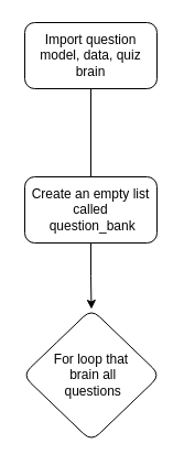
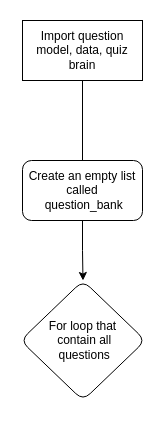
- <mxCell id="3" value="Import question model, data, quiz brain" style="rounded=1;whiteSpace=wrap;html=1;" vertex="1" parent="1"><mxGeometry x="22" y="20" width="120" height="60" as="geometry" /></mxCell>
+ <mxCell id="3" value="Import question model, data, quiz brain" style="whiteSpace=wrap;html=1;rounded=0;" vertex="1" parent="1"><mxGeometry x="22" y="20" width="120" height="60" as="geometry" /></mxCell>
- <mxCell id="6" value="&lt;div&gt;For loop that&lt;/div&gt;&lt;div&gt;&amp;nbsp;brain all&lt;/div&gt;&lt;div&gt;&amp;nbsp;questions&lt;/div&gt;" style="rhombus;whiteSpace=wrap;html=1;rounded=1;" vertex="1" parent="1"><mxGeometry x="20" y="280" width="125" height="120" as="geometry" /></mxCell>
+ <mxCell id="6" value="&lt;div&gt;For loop that&lt;/div&gt;&lt;div&gt;&amp;nbsp;contain all&lt;/div&gt;&lt;div&gt;&amp;nbsp;questions&lt;/div&gt;" style="rhombus;whiteSpace=wrap;html=1;rounded=1;" vertex="1" parent="1"><mxGeometry x="20" y="280" width="125" height="120" as="geometry" /></mxCell>
